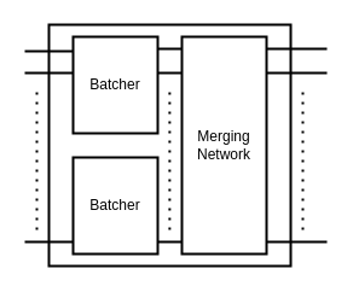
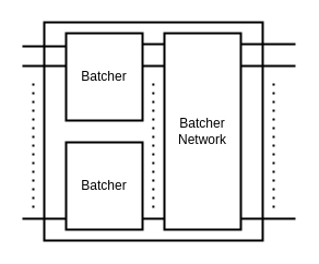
- <mxCell id="3" value="Merging Network" style="rounded=0;whiteSpace=wrap;html=1;strokeWidth=2;" vertex="1" parent="1"><mxGeometry x="150" y="30" width="70" height="180" as="geometry" /></mxCell>
+ <mxCell id="3" value="Batcher Network" style="rounded=0;whiteSpace=wrap;html=1;strokeWidth=2;" vertex="1" parent="1"><mxGeometry x="150" y="30" width="70" height="180" as="geometry" /></mxCell>
